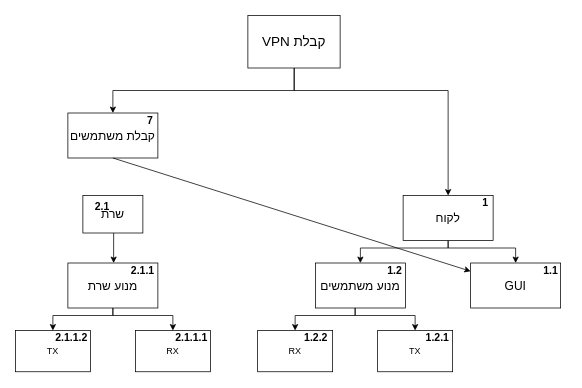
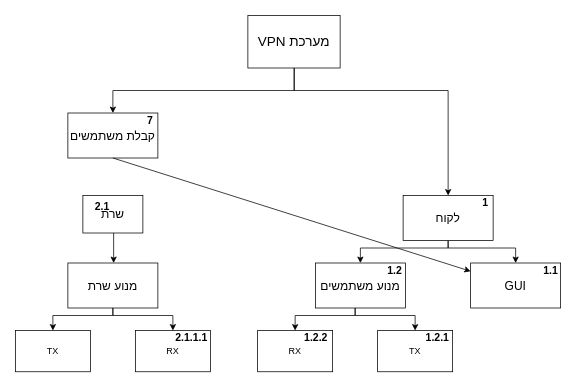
- <mxCell id="4" value="&lt;font style=&quot;font-size: 18px&quot;&gt;VPN קבלת&lt;/font&gt;" style="rounded=0;whiteSpace=wrap;html=1;" vertex="1" parent="1"><mxGeometry x="330" y="20" width="123" height="70" as="geometry" /></mxCell>
+ <mxCell id="4" value="&lt;font style=&quot;font-size: 18px&quot;&gt;VPN מערכת&lt;/font&gt;" style="rounded=0;whiteSpace=wrap;html=1;" vertex="1" parent="1"><mxGeometry x="330" y="20" width="123" height="70" as="geometry" /></mxCell>
- <mxCell id="20" value="&lt;b&gt;&lt;font style=&quot;font-size: 14px&quot;&gt;2.1.1&lt;/font&gt;&lt;/b&gt;" style="text;html=1;strokeColor=none;fillColor=none;align=center;verticalAlign=middle;whiteSpace=wrap;rounded=0;" vertex="1" parent="1"><mxGeometry x="170" y="350" width="40" height="20" as="geometry" /></mxCell>
- <mxCell id="32" value="&lt;b&gt;&lt;font style=&quot;font-size: 14px&quot;&gt;2.1.1.2&lt;/font&gt;&lt;/b&gt;" style="text;html=1;strokeColor=none;fillColor=none;align=center;verticalAlign=middle;whiteSpace=wrap;rounded=0;" vertex="1" parent="1"><mxGeometry x="75" y="440" width="40" height="20" as="geometry" /></mxCell>
